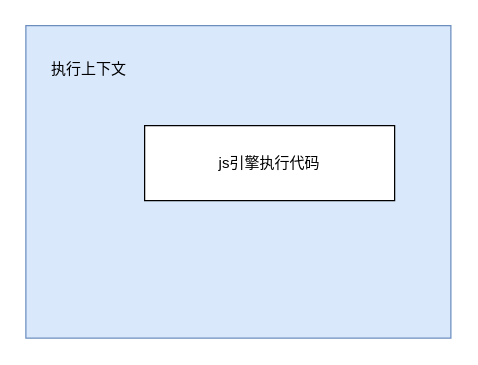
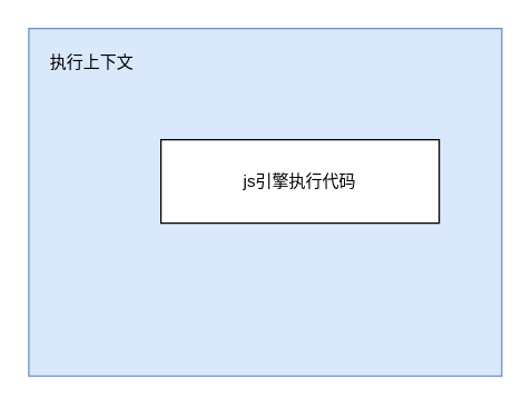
- <mxCell id="3" value="执行上下文" style="text;html=1;align=center;verticalAlign=middle;resizable=0;points=[];autosize=1;strokeColor=none;fillColor=none;" vertex="1" parent="1"><mxGeometry x="30" y="40" width="80" height="30" as="geometry" /></mxCell>
+ <mxCell id="3" value="执行上下文" style="text;html=1;align=center;verticalAlign=middle;resizable=0;points=[];autosize=1;strokeColor=none;fillColor=none;" vertex="1" parent="1"><mxGeometry x="25" y="30" width="80" height="30" as="geometry" /></mxCell>
